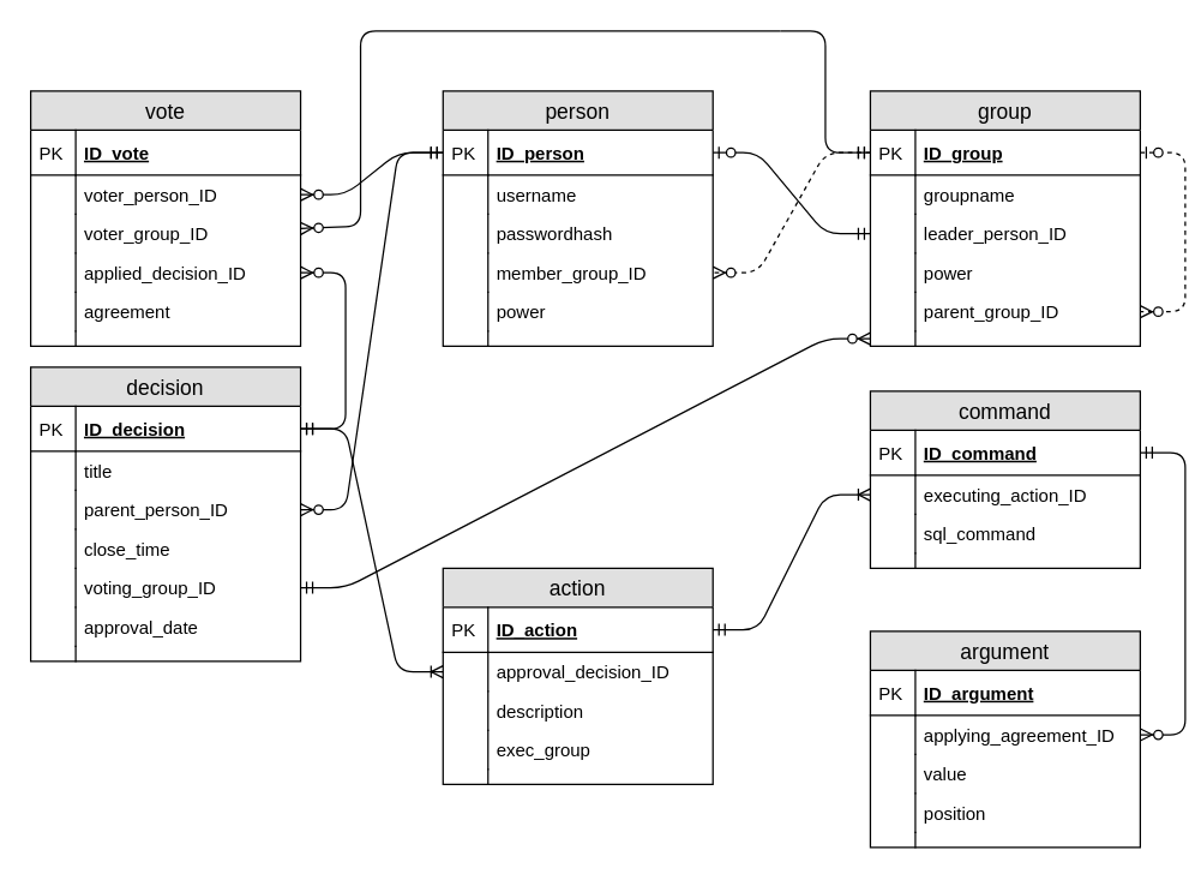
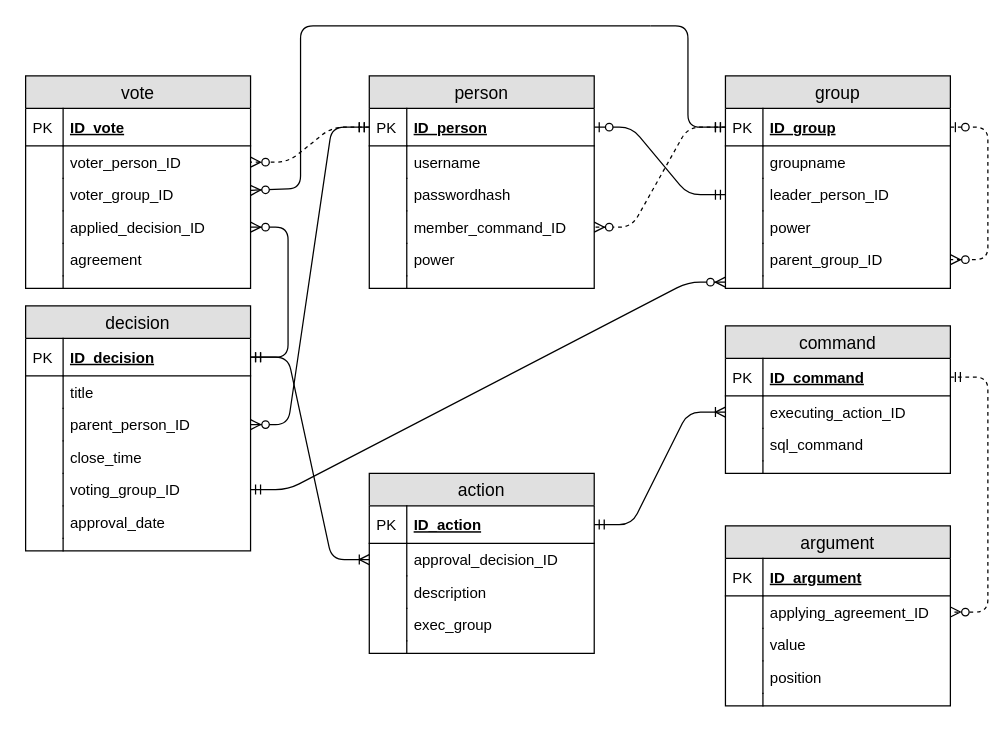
- <mxCell id="90" value="" style="edgeStyle=entityRelationEdgeStyle;fontSize=12;html=1;endArrow=ERzeroToMany;startArrow=ERmandOne;" parent="1" source="17" target="32" edge="1"><mxGeometry width="100" height="100" relative="1" as="geometry"><mxPoint x="20" y="690" as="sourcePoint" /><mxPoint x="120" y="590" as="targetPoint" /></mxGeometry></mxCell>
+ <mxCell id="90" value="" style="edgeStyle=entityRelationEdgeStyle;fontSize=12;html=1;endArrow=ERzeroToMany;startArrow=ERmandOne;dashed=1;" parent="1" source="17" target="32" edge="1"><mxGeometry width="100" height="100" relative="1" as="geometry"><mxPoint x="20" y="690" as="sourcePoint" /><mxPoint x="120" y="590" as="targetPoint" /></mxGeometry></mxCell>
- <mxCell id="23" value="member_group_ID" style="shape=partialRectangle;top=0;left=0;right=0;bottom=0;align=left;verticalAlign=top;fillColor=none;spacingLeft=34;spacingRight=4;overflow=hidden;rotatable=0;points=[[0,0.5],[1,0.5]];portConstraint=eastwest;dropTarget=0;fontSize=12;" parent="16" vertex="1"><mxGeometry y="108" width="180" height="26" as="geometry" /></mxCell>
+ <mxCell id="23" value="member_command_ID" style="shape=partialRectangle;top=0;left=0;right=0;bottom=0;align=left;verticalAlign=top;fillColor=none;spacingLeft=34;spacingRight=4;overflow=hidden;rotatable=0;points=[[0,0.5],[1,0.5]];portConstraint=eastwest;dropTarget=0;fontSize=12;" parent="16" vertex="1"><mxGeometry y="108" width="180" height="26" as="geometry" /></mxCell>
- <mxCell id="95" value="" style="edgeStyle=entityRelationEdgeStyle;fontSize=12;html=1;endArrow=ERzeroToMany;startArrow=ERmandOne;" parent="1" source="69" target="80" edge="1"><mxGeometry width="100" height="100" relative="1" as="geometry"><mxPoint x="20" y="690" as="sourcePoint" /><mxPoint x="120" y="590" as="targetPoint" /></mxGeometry></mxCell>
+ <mxCell id="95" value="" style="edgeStyle=entityRelationEdgeStyle;fontSize=12;html=1;endArrow=ERzeroToMany;startArrow=ERmandOne;dashed=1;" parent="1" source="69" target="80" edge="1"><mxGeometry width="100" height="100" relative="1" as="geometry"><mxPoint x="20" y="690" as="sourcePoint" /><mxPoint x="120" y="590" as="targetPoint" /></mxGeometry></mxCell>
